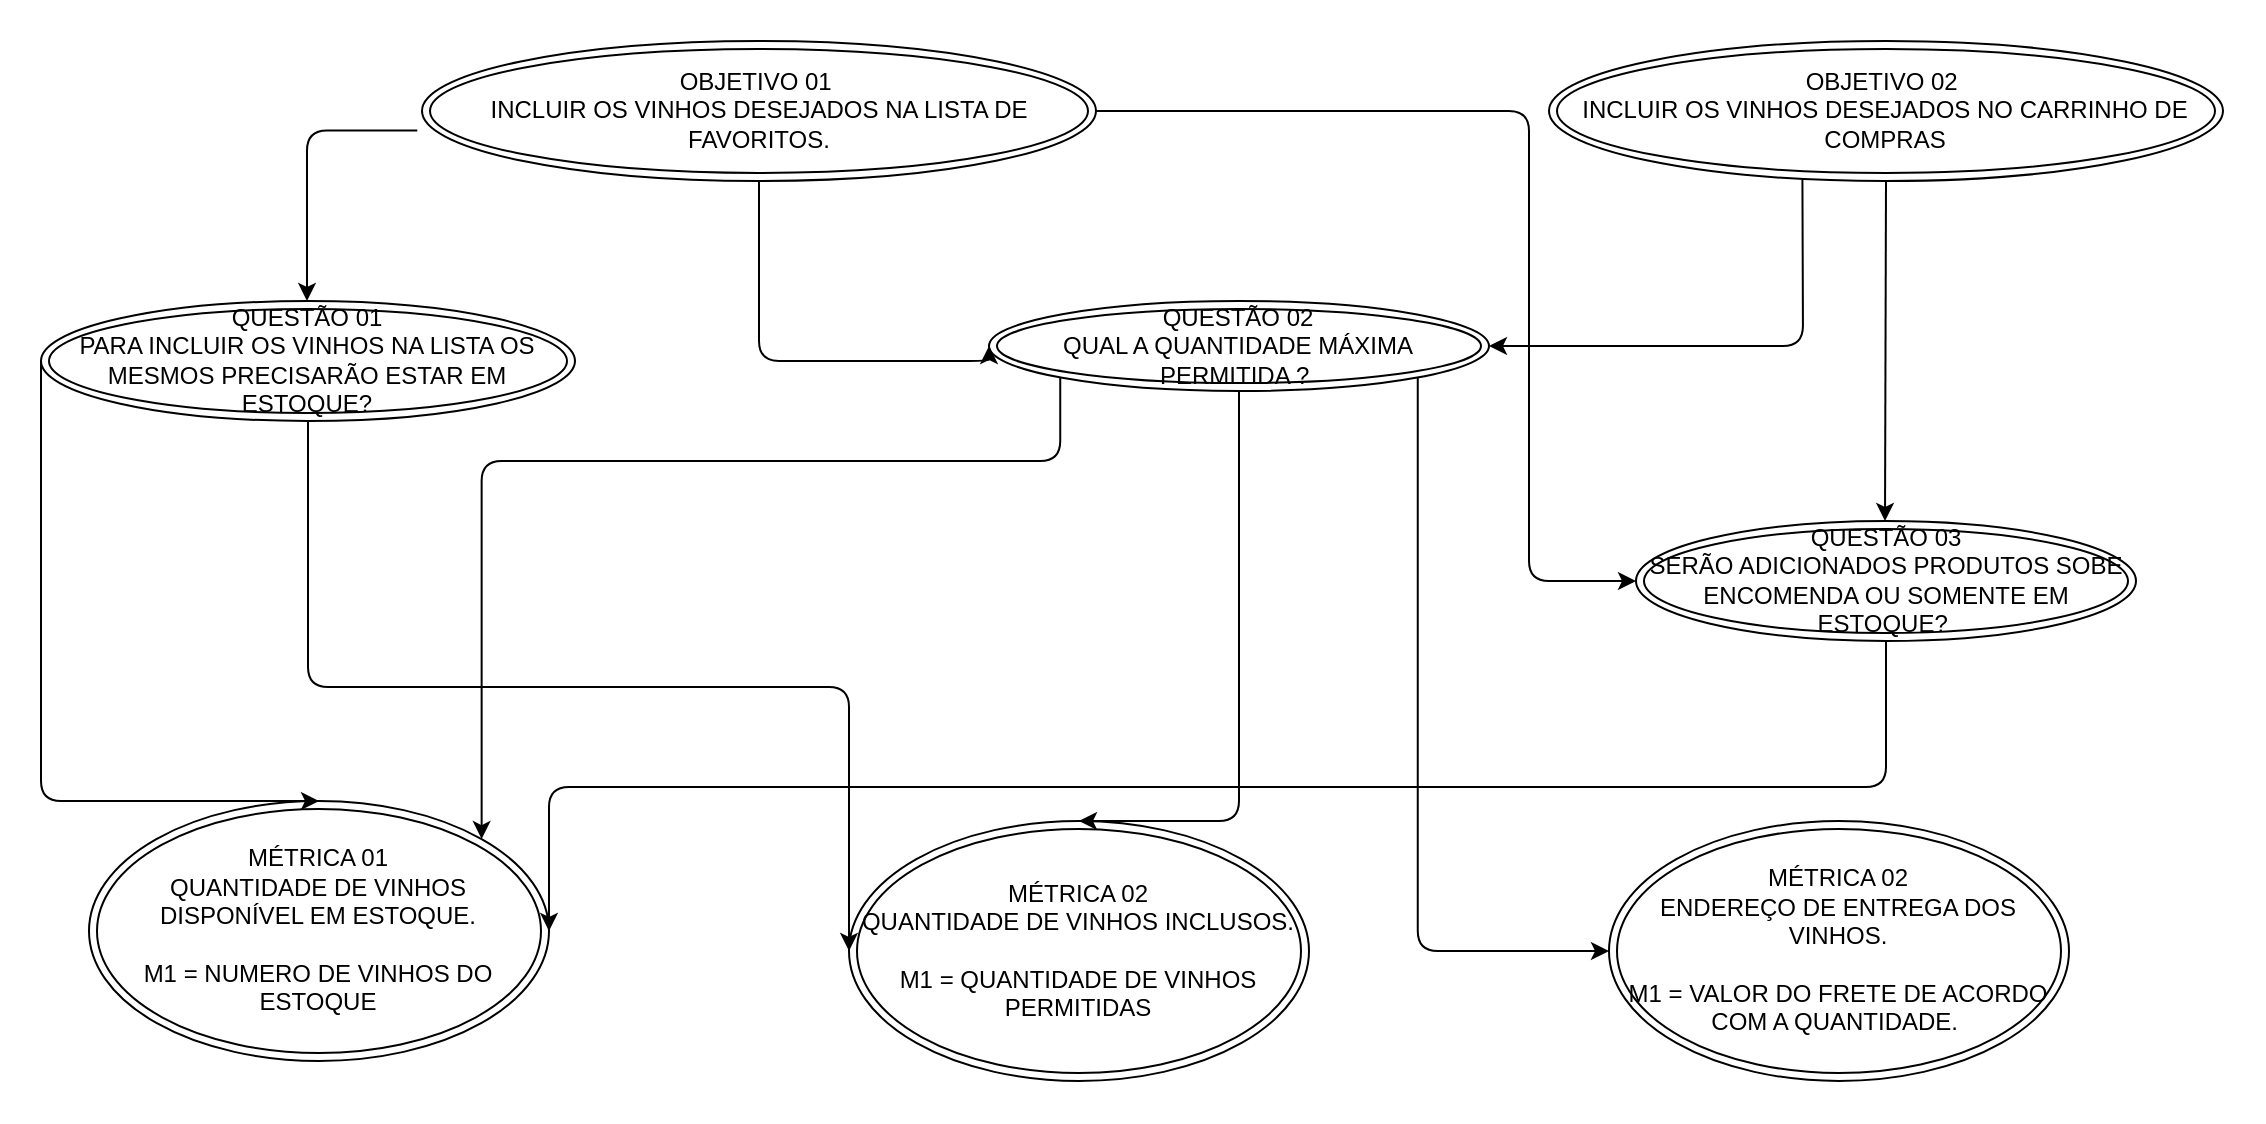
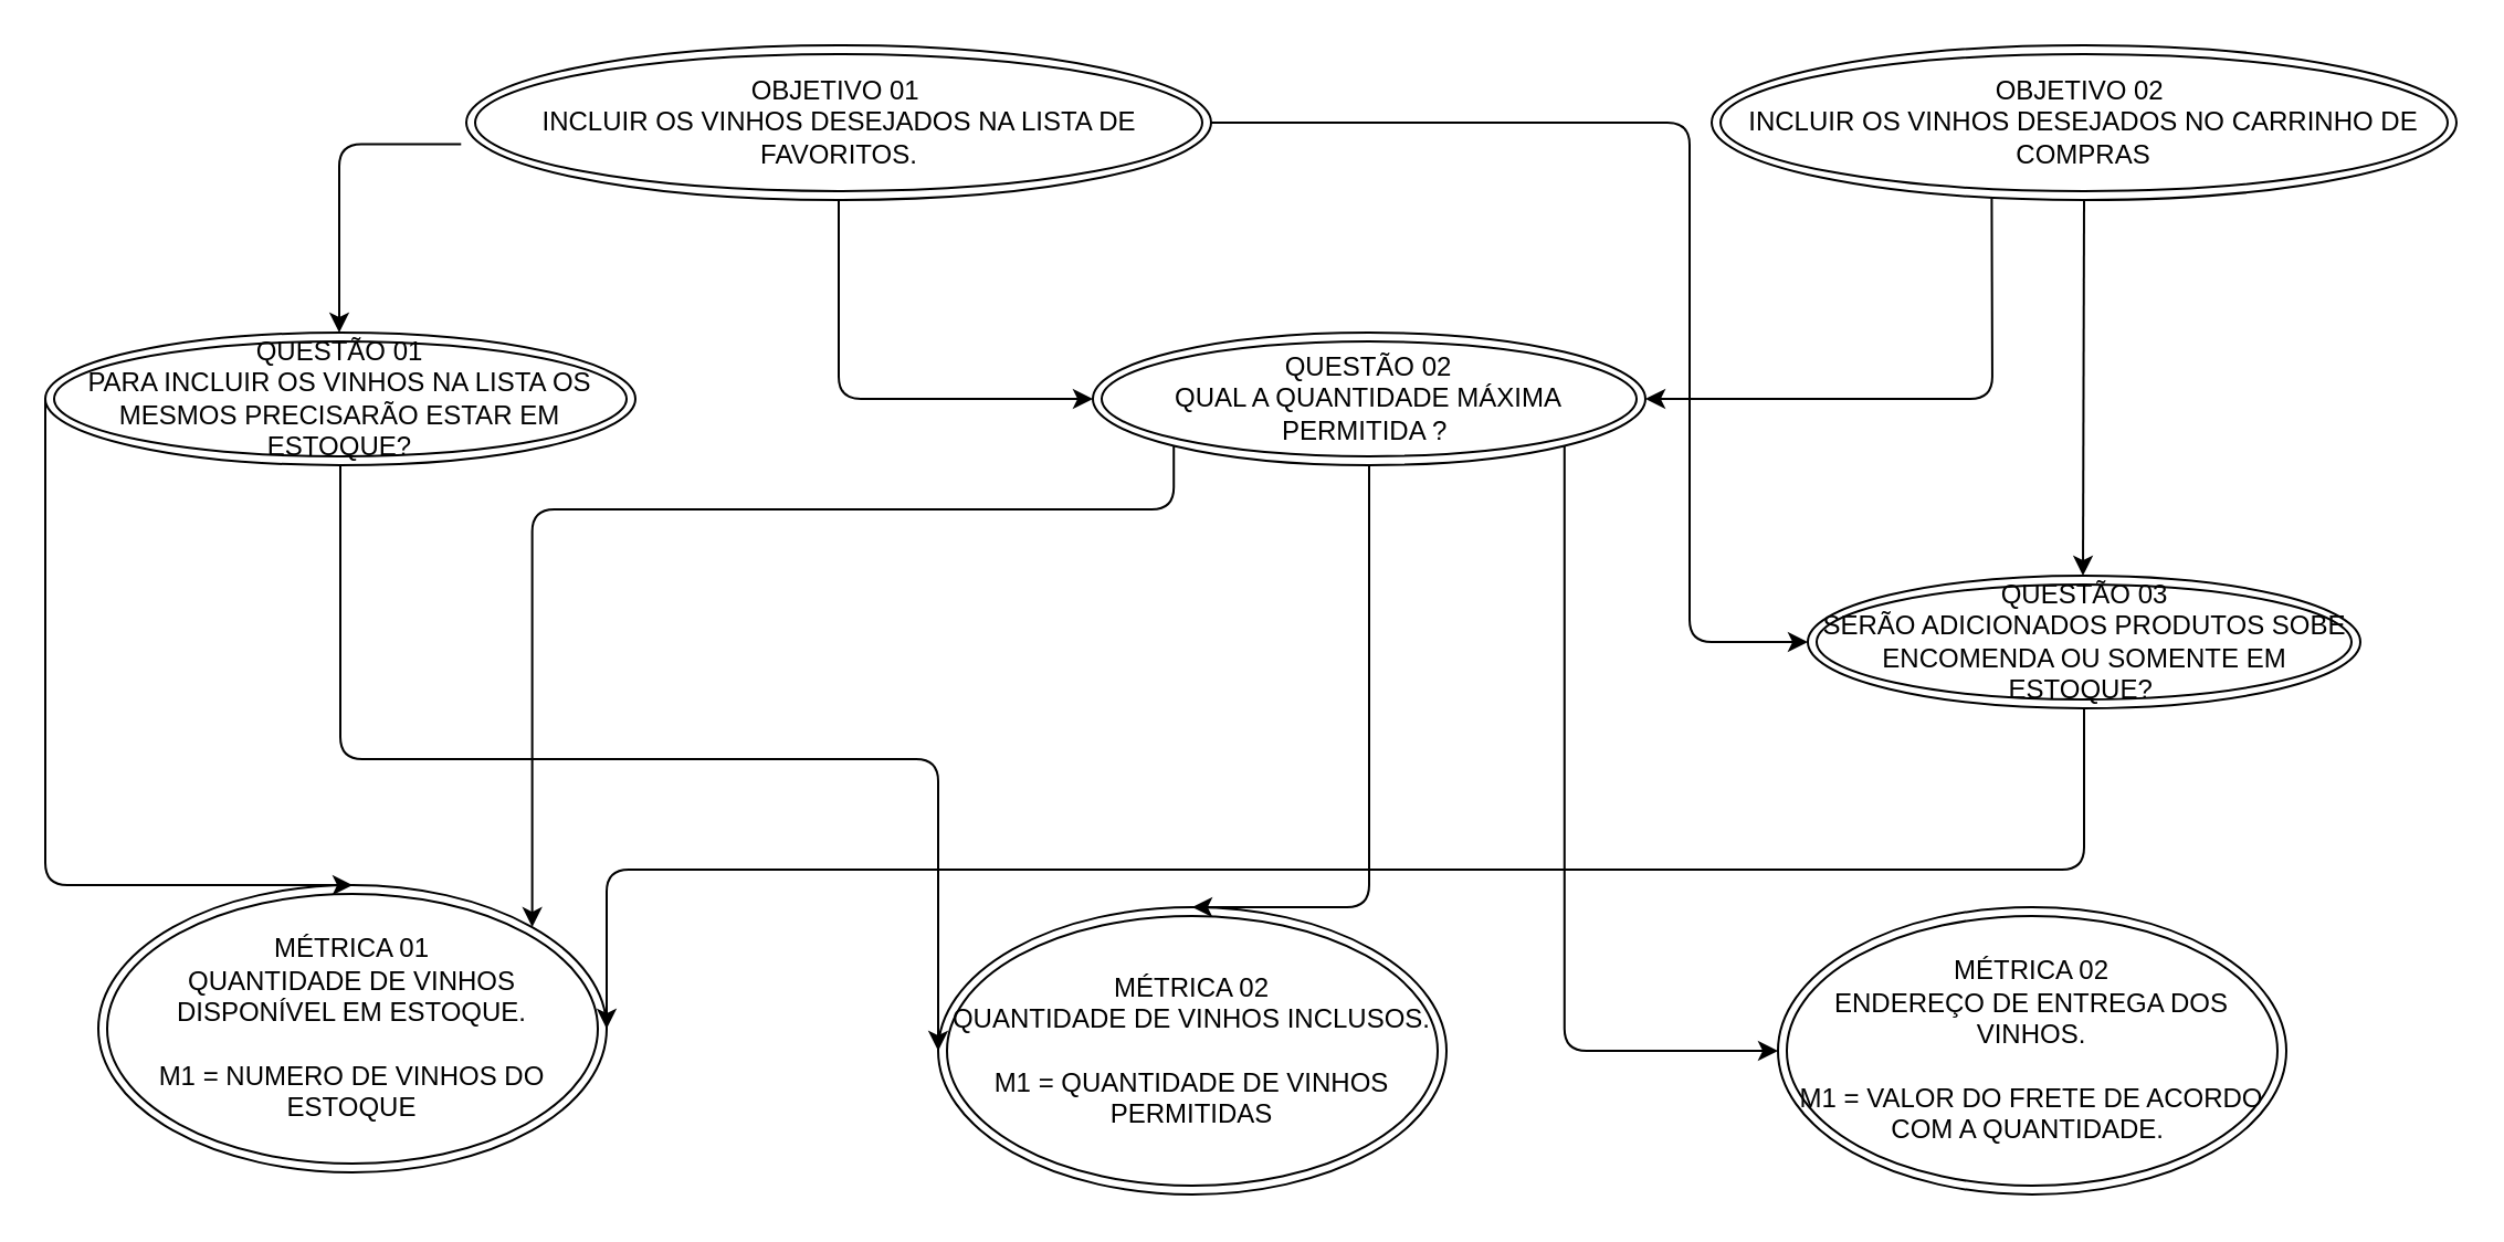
- <mxCell id="4" value="QUESTÃO 02&lt;br&gt;QUAL A QUANTIDADE MÁXIMA PERMITIDA ?&amp;nbsp;&lt;br&gt;" style="ellipse;shape=doubleEllipse;whiteSpace=wrap;html=1;" vertex="1" parent="1"><mxGeometry x="494" y="150" width="250" height="45" as="geometry" /></mxCell>
+ <mxCell id="4" value="QUESTÃO 02&lt;br&gt;QUAL A QUANTIDADE MÁXIMA PERMITIDA ?&amp;nbsp;&lt;br&gt;" style="ellipse;shape=doubleEllipse;whiteSpace=wrap;html=1;" vertex="1" parent="1"><mxGeometry x="494" y="150" width="250" height="60" as="geometry" /></mxCell>
